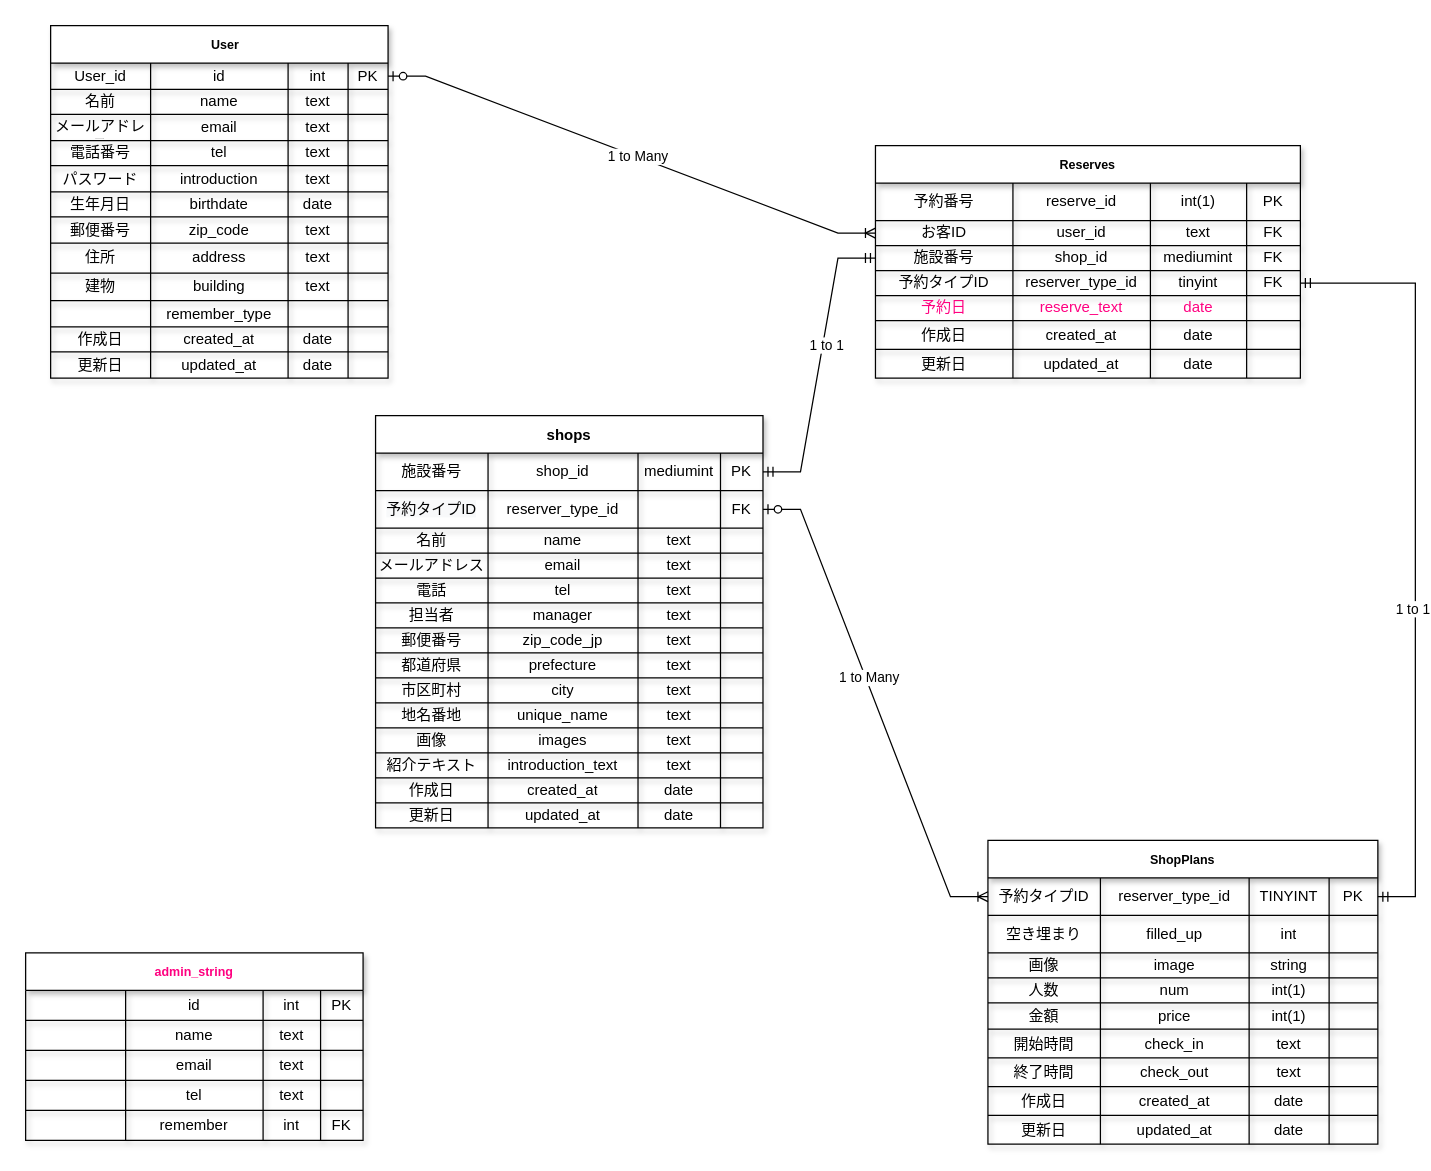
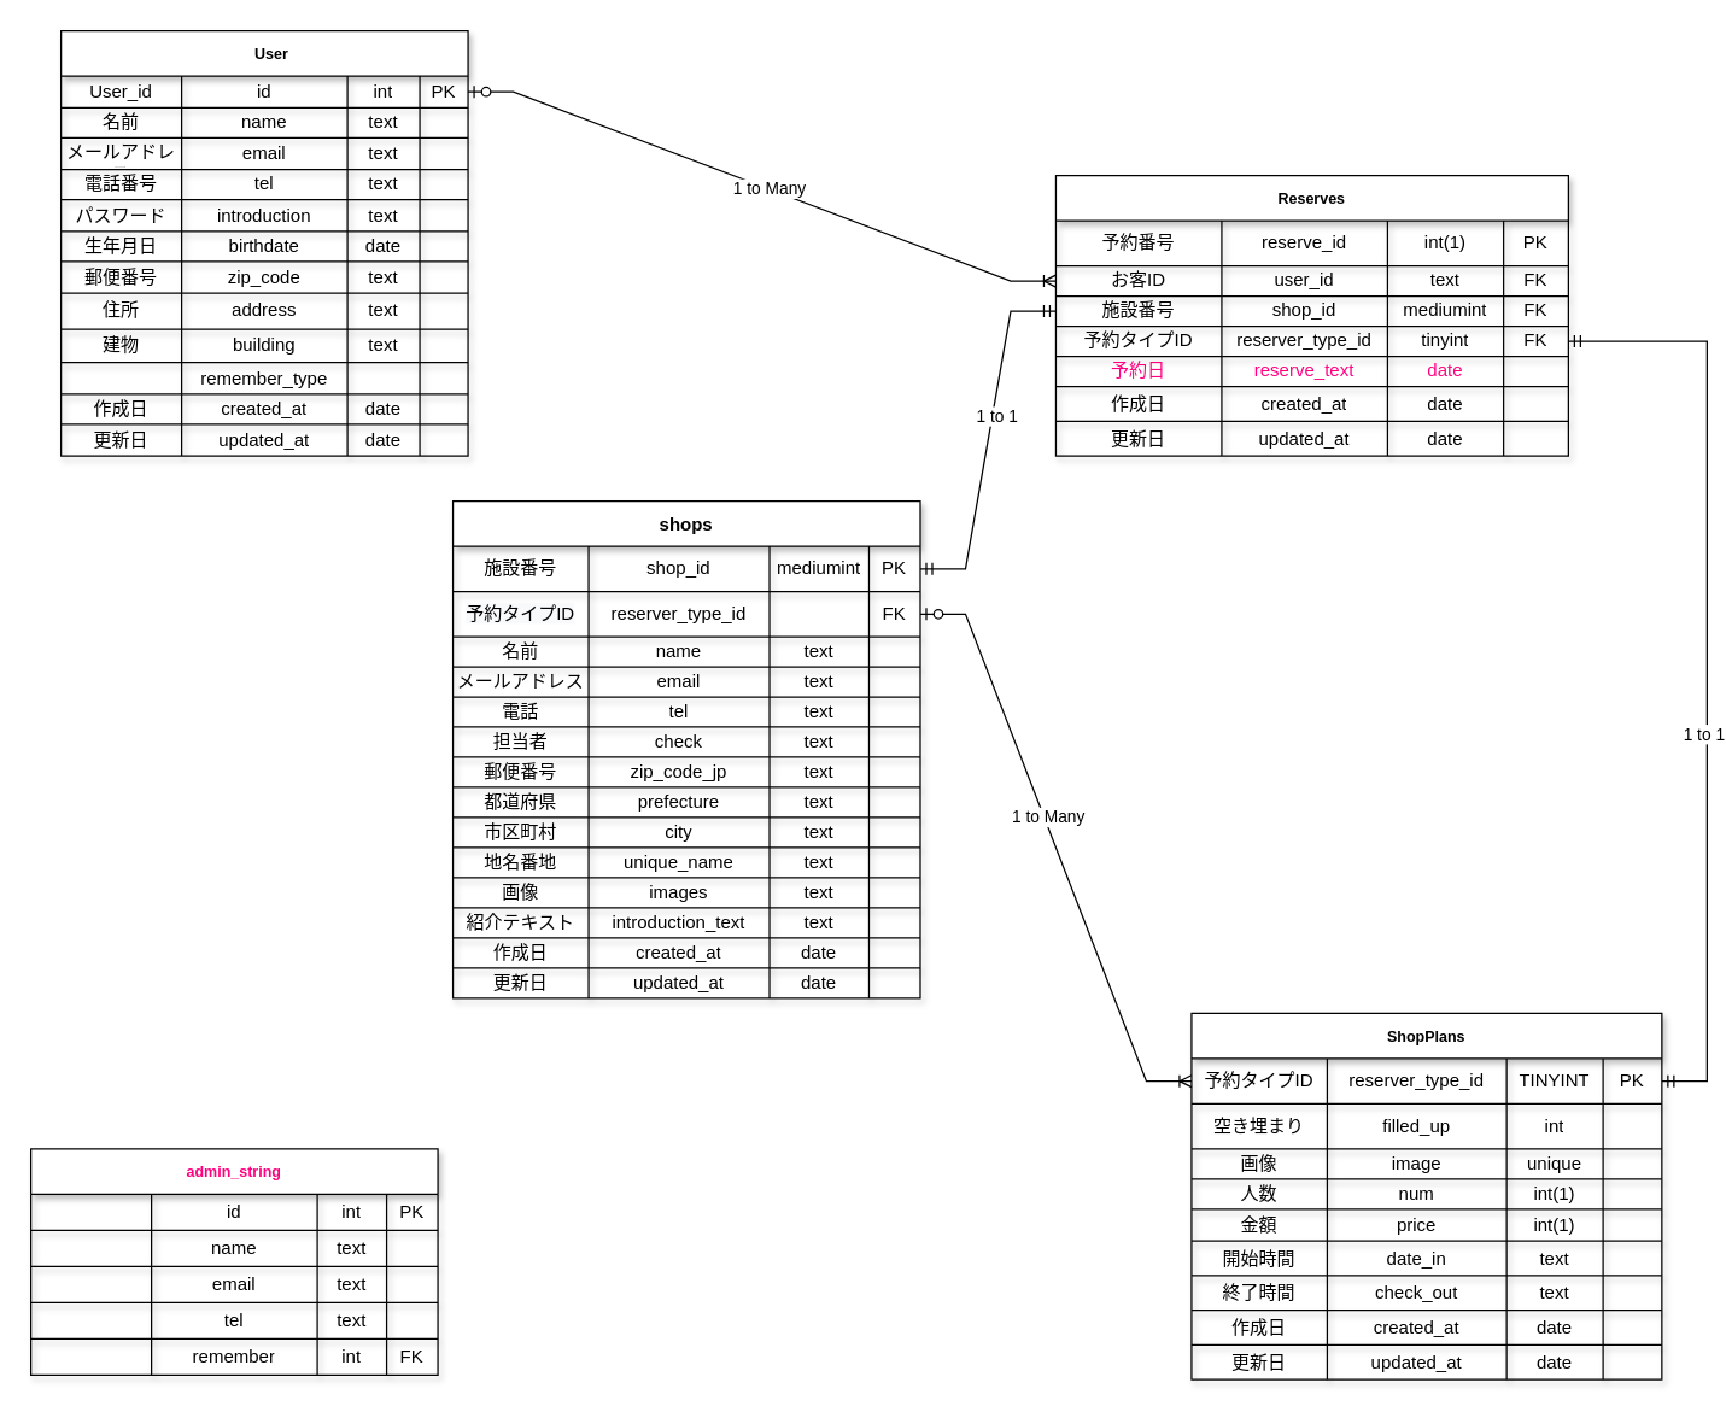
- <mxCell id="56" value="manager" style="shape=partialRectangle;html=1;whiteSpace=wrap;connectable=0;fillColor=none;top=0;left=0;bottom=0;right=0;overflow=hidden;shadow=1;" parent="54" vertex="1"><mxGeometry x="90" width="120" height="20" as="geometry"><mxRectangle width="120" height="20" as="alternateBounds" /></mxGeometry></mxCell>
+ <mxCell id="56" value="check" style="shape=partialRectangle;html=1;whiteSpace=wrap;connectable=0;fillColor=none;top=0;left=0;bottom=0;right=0;overflow=hidden;shadow=1;" parent="54" vertex="1"><mxGeometry x="90" width="120" height="20" as="geometry"><mxRectangle width="120" height="20" as="alternateBounds" /></mxGeometry></mxCell>
- <mxCell id="210" value="string" style="shape=partialRectangle;html=1;whiteSpace=wrap;connectable=0;fillColor=none;top=0;left=0;bottom=0;right=0;overflow=hidden;shadow=1;" parent="207" vertex="1"><mxGeometry x="209" width="64" height="20" as="geometry"><mxRectangle width="64" height="20" as="alternateBounds" /></mxGeometry></mxCell>
+ <mxCell id="210" value="unique" style="shape=partialRectangle;html=1;whiteSpace=wrap;connectable=0;fillColor=none;top=0;left=0;bottom=0;right=0;overflow=hidden;shadow=1;" parent="207" vertex="1"><mxGeometry x="209" width="64" height="20" as="geometry"><mxRectangle width="64" height="20" as="alternateBounds" /></mxGeometry></mxCell>
- <mxCell id="224" value="check_in" style="shape=partialRectangle;html=1;whiteSpace=wrap;connectable=0;fillColor=none;top=0;left=0;bottom=0;right=0;overflow=hidden;shadow=1;" parent="222" vertex="1"><mxGeometry x="90" width="119" height="23" as="geometry"><mxRectangle width="119" height="23" as="alternateBounds" /></mxGeometry></mxCell>
+ <mxCell id="224" value="date_in" style="shape=partialRectangle;html=1;whiteSpace=wrap;connectable=0;fillColor=none;top=0;left=0;bottom=0;right=0;overflow=hidden;shadow=1;" parent="222" vertex="1"><mxGeometry x="90" width="119" height="23" as="geometry"><mxRectangle width="119" height="23" as="alternateBounds" /></mxGeometry></mxCell>
